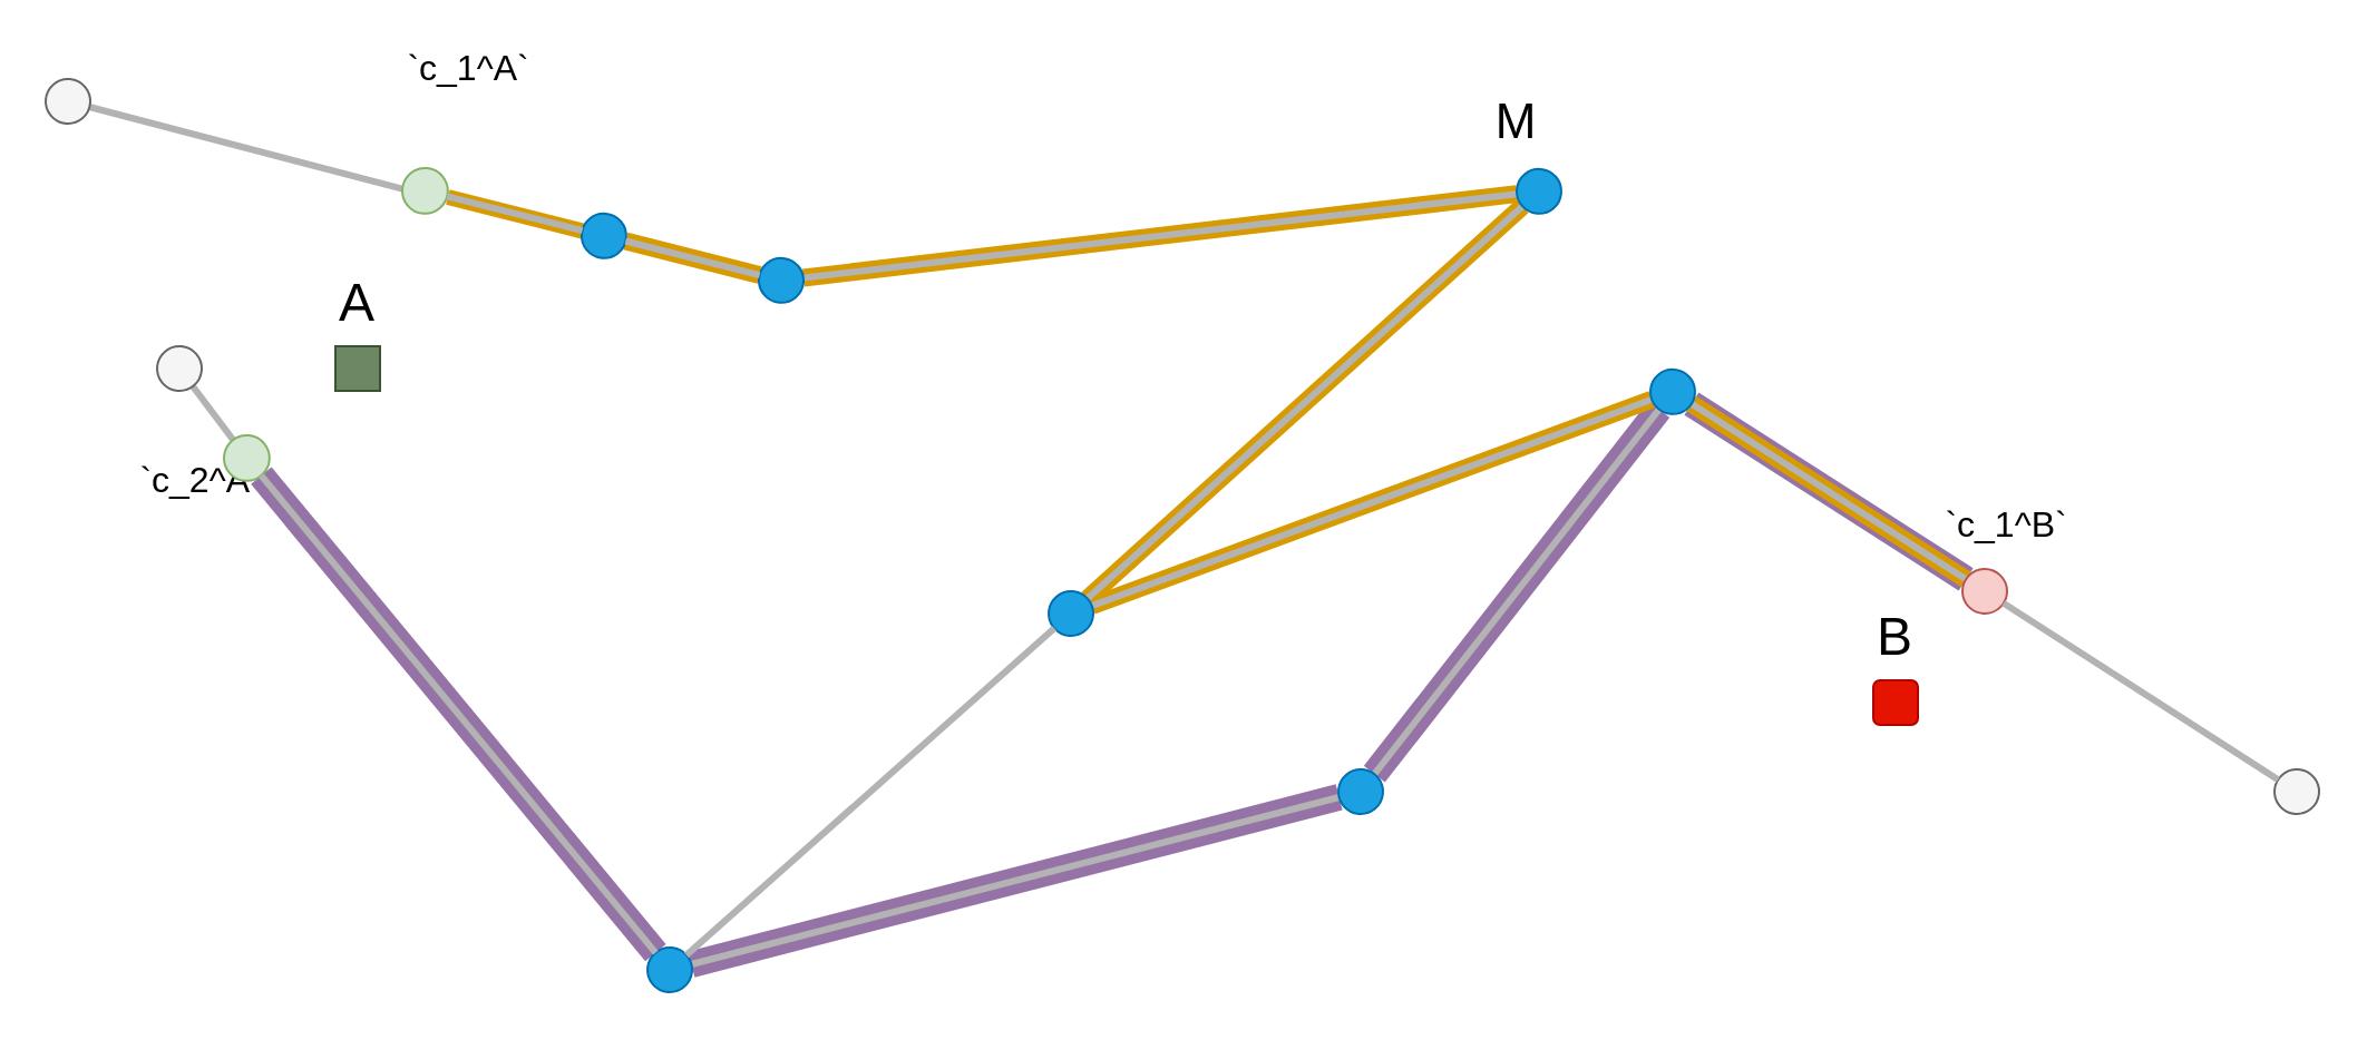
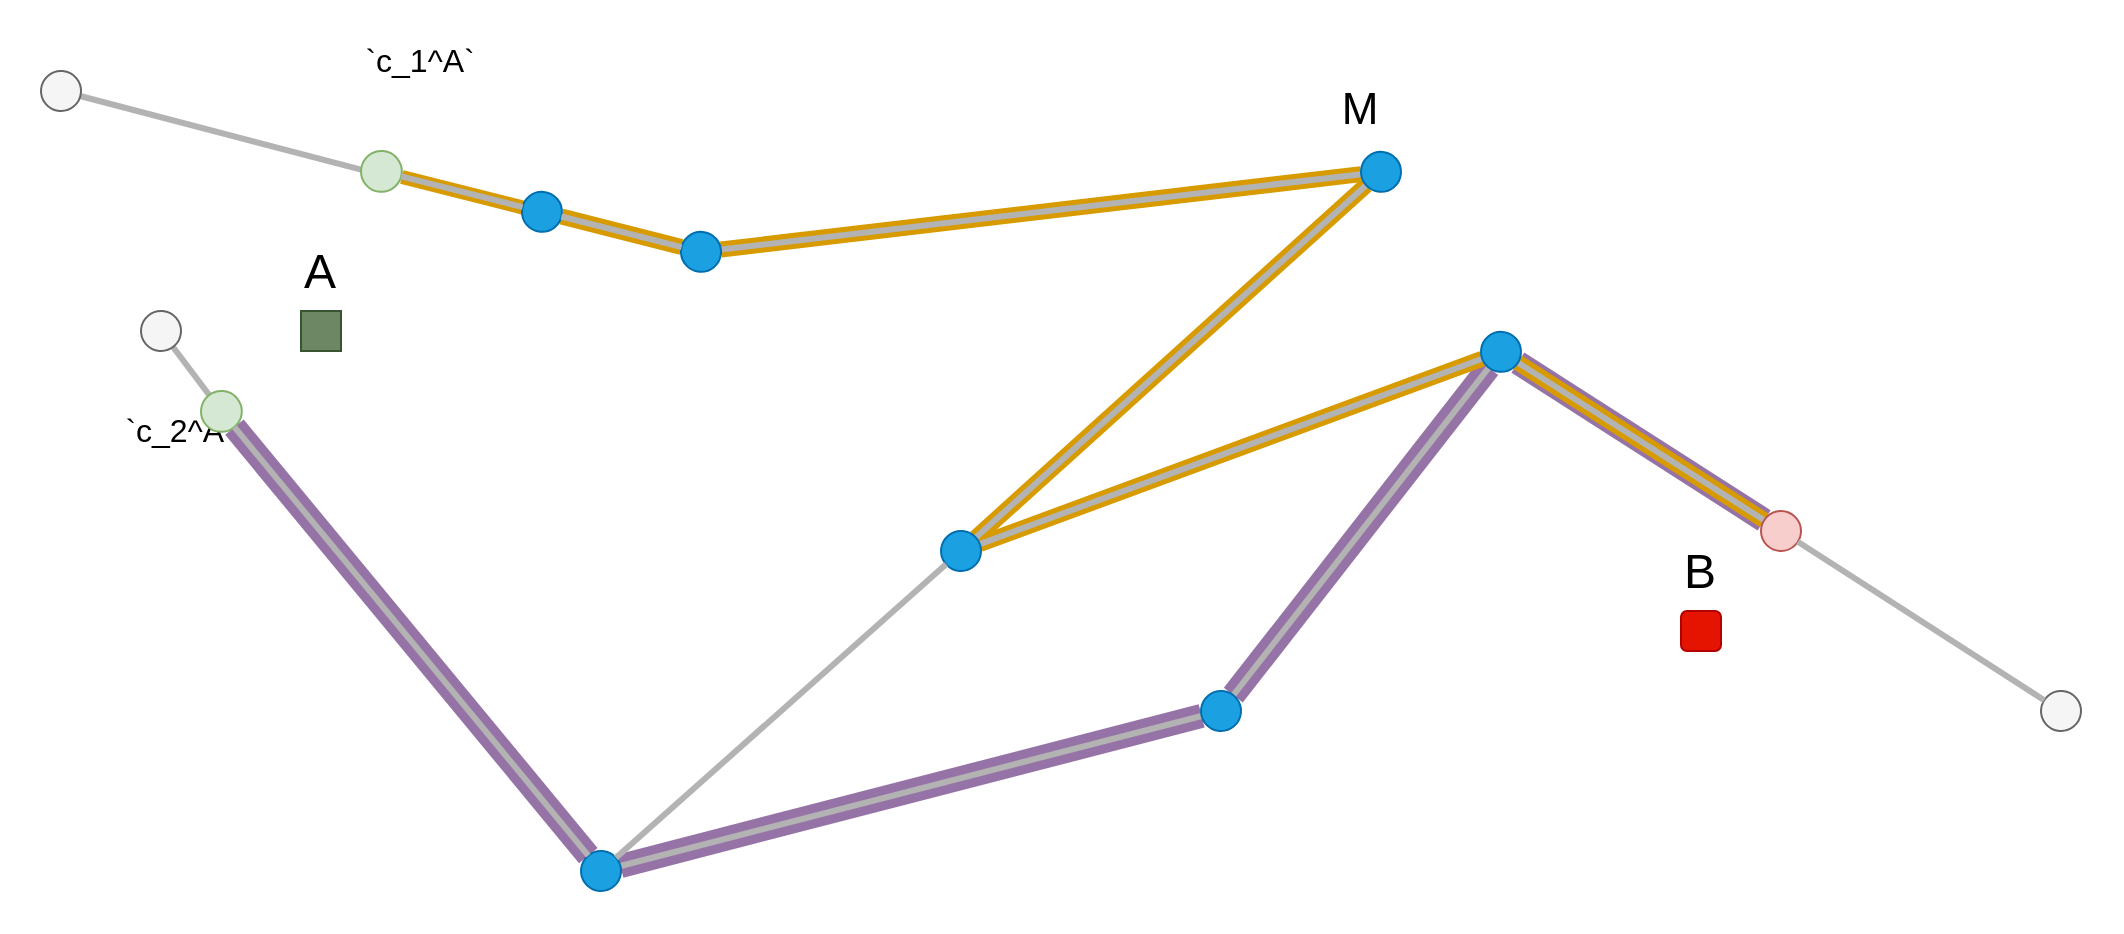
- <mxCell id="36" value="&lt;div&gt;&lt;font style=&quot;font-size: 16px&quot;&gt;`c_1^B`&lt;/font&gt;&lt;/div&gt;" style="text;html=1;strokeColor=none;fillColor=none;align=center;verticalAlign=middle;whiteSpace=wrap;rounded=0;fontColor=#000000;" parent="1" vertex="1"><mxGeometry x="880" y="225" width="40" height="20" as="geometry" /></mxCell>
